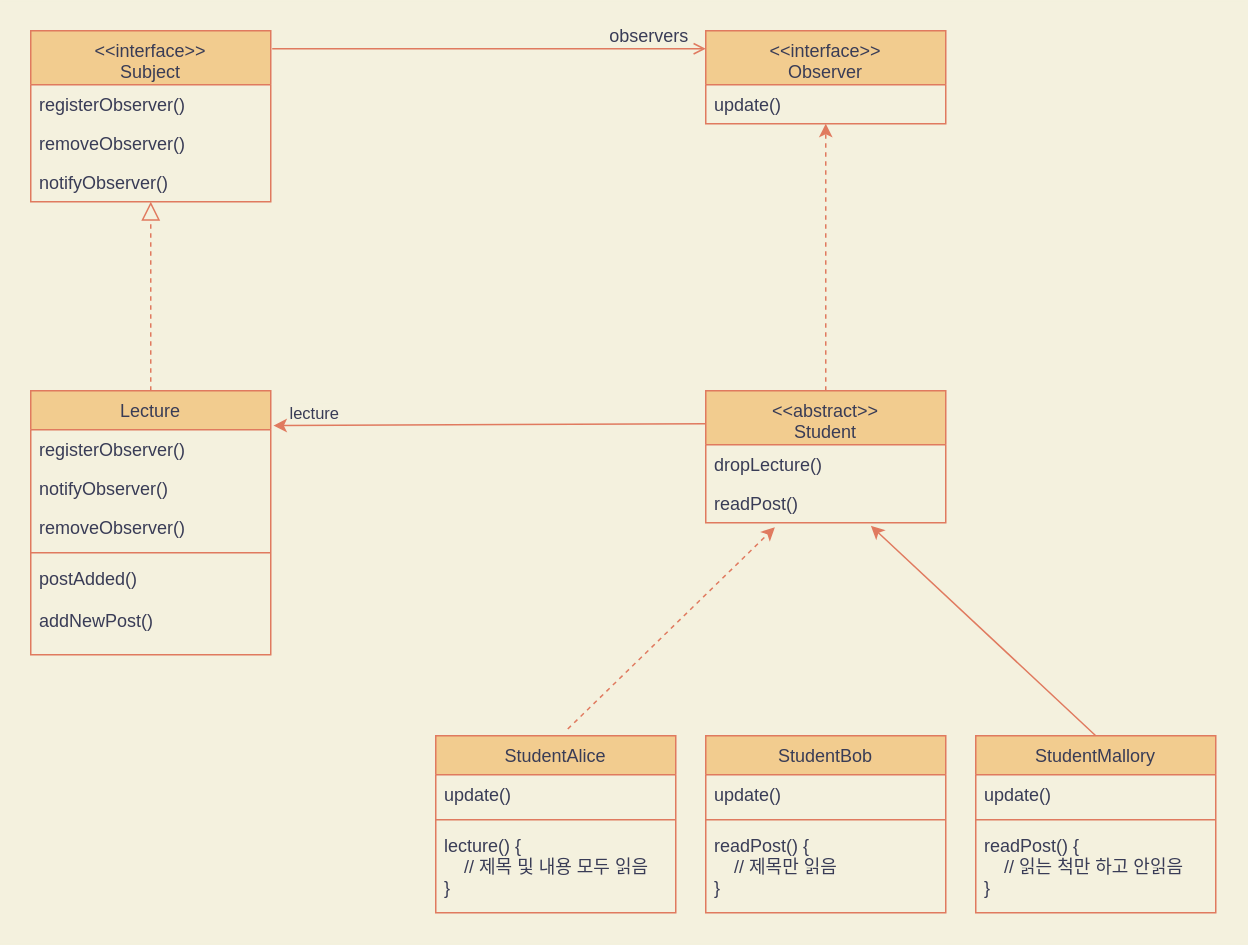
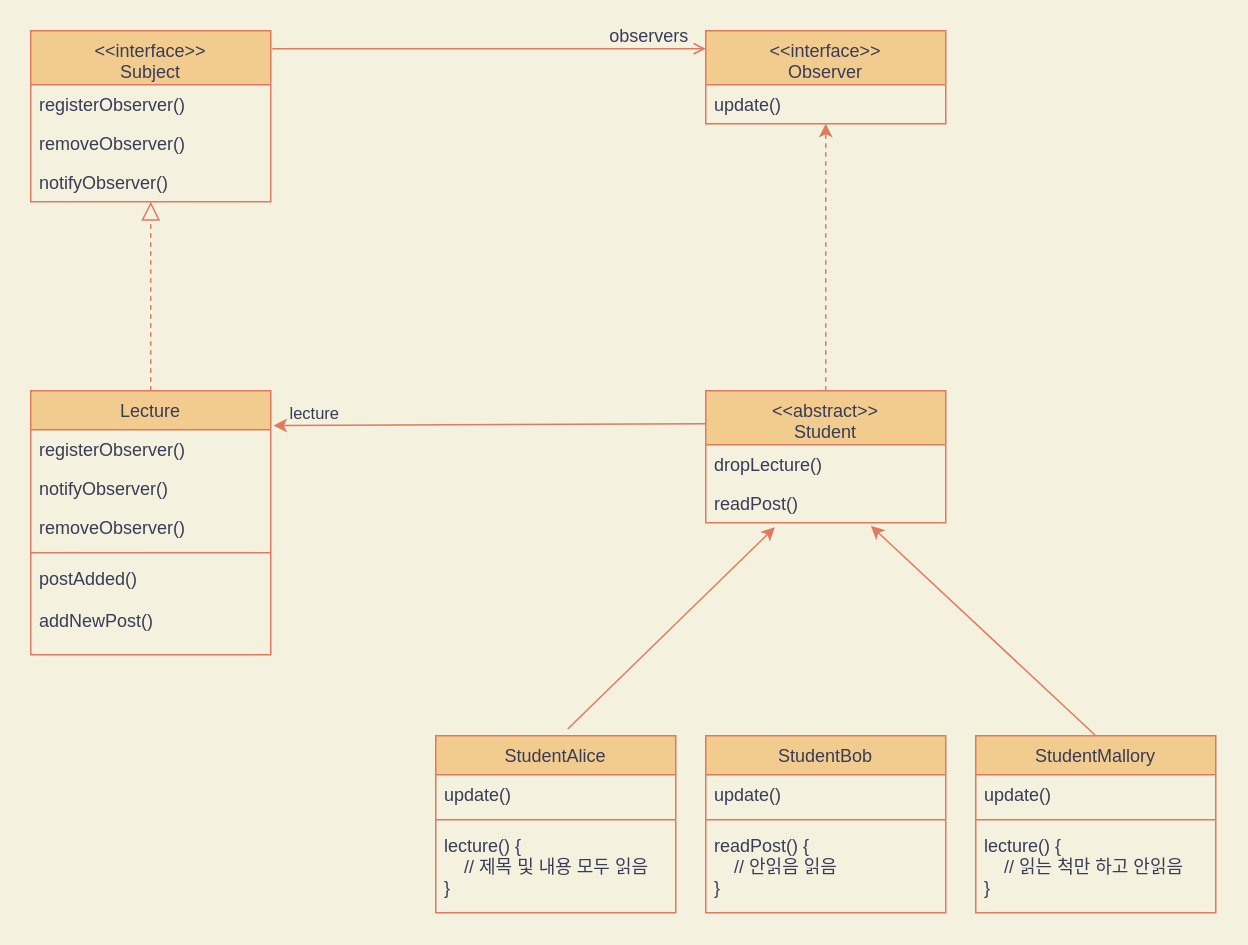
- <mxCell id="34" value="" style="endArrow=classic;html=1;exitX=0.55;exitY=-0.038;exitDx=0;exitDy=0;dashed=1;entryX=0.288;entryY=1.115;entryDx=0;entryDy=0;entryPerimeter=0;exitPerimeter=0;labelBackgroundColor=#F4F1DE;strokeColor=#E07A5F;fontColor=#393C56;" parent="1" source="26" target="20" edge="1"><mxGeometry width="50" height="50" relative="1" as="geometry"><mxPoint x="560" y="134" as="sourcePoint" /><mxPoint x="560" y="82" as="targetPoint" /></mxGeometry></mxCell>
+ <mxCell id="34" value="" style="endArrow=classic;html=1;exitX=0.55;exitY=-0.038;exitDx=0;exitDy=0;dashed=0;entryX=0.288;entryY=1.115;entryDx=0;entryDy=0;entryPerimeter=0;exitPerimeter=0;labelBackgroundColor=#F4F1DE;strokeColor=#E07A5F;fontColor=#393C56;" parent="1" source="26" target="20" edge="1"><mxGeometry width="50" height="50" relative="1" as="geometry"><mxPoint x="560" y="134" as="sourcePoint" /><mxPoint x="560" y="82" as="targetPoint" /></mxGeometry></mxCell>
- <mxCell id="25" value="readPost() {&#10;    // 제목만 읽음&#10;}" style="text;align=left;verticalAlign=top;spacingLeft=4;spacingRight=4;overflow=hidden;rotatable=0;points=[[0,0.5],[1,0.5]];portConstraint=eastwest;fontColor=#393C56;" parent="22" vertex="1"><mxGeometry y="60" width="160" height="58" as="geometry" /></mxCell>
+ <mxCell id="25" value="readPost() {&#10;    // 안읽음 읽음&#10;}" style="text;align=left;verticalAlign=top;spacingLeft=4;spacingRight=4;overflow=hidden;rotatable=0;points=[[0,0.5],[1,0.5]];portConstraint=eastwest;fontColor=#393C56;" parent="22" vertex="1"><mxGeometry y="60" width="160" height="58" as="geometry" /></mxCell>
- <mxCell id="33" value="readPost() {&#10;    // 읽는 척만 하고 안읽음&#10;}" style="text;align=left;verticalAlign=top;spacingLeft=4;spacingRight=4;overflow=hidden;rotatable=0;points=[[0,0.5],[1,0.5]];portConstraint=eastwest;fontColor=#393C56;" parent="30" vertex="1"><mxGeometry y="60" width="160" height="58" as="geometry" /></mxCell>
+ <mxCell id="33" value="lecture() {&#10;    // 읽는 척만 하고 안읽음&#10;}" style="text;align=left;verticalAlign=top;spacingLeft=4;spacingRight=4;overflow=hidden;rotatable=0;points=[[0,0.5],[1,0.5]];portConstraint=eastwest;fontColor=#393C56;" parent="30" vertex="1"><mxGeometry y="60" width="160" height="58" as="geometry" /></mxCell>
